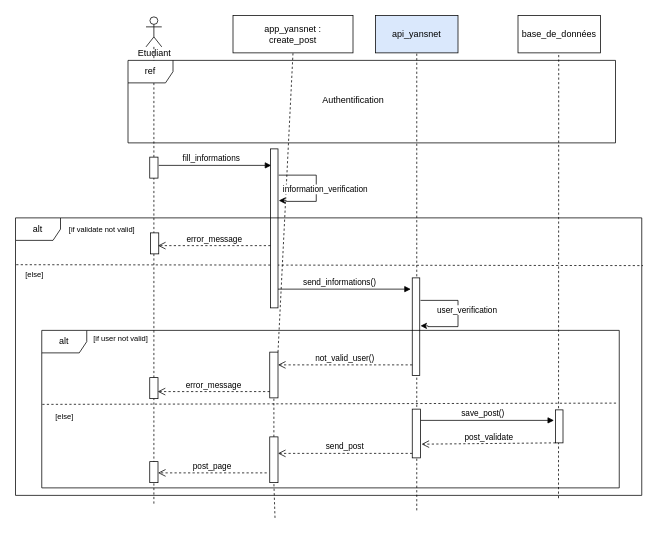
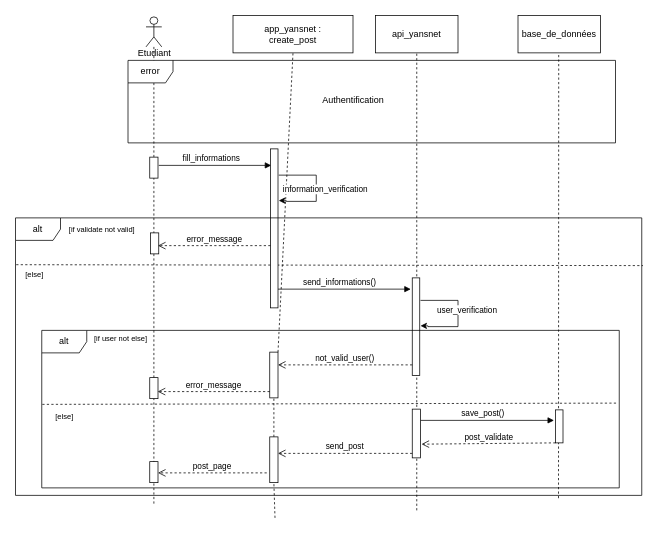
- <mxCell id="4" value="api_yansnet" style="html=1;whiteSpace=wrap;fillColor=#dae8fc;" vertex="1" parent="1"><mxGeometry x="500" y="20" width="110" height="50" as="geometry" /></mxCell>
+ <mxCell id="4" value="api_yansnet" style="html=1;whiteSpace=wrap;" vertex="1" parent="1"><mxGeometry x="500" y="20" width="110" height="50" as="geometry" /></mxCell>
- <mxCell id="21" value="ref" style="shape=umlFrame;whiteSpace=wrap;html=1;pointerEvents=0;fillColor=#FFFFFF;" vertex="1" parent="1"><mxGeometry x="170" y="80" width="650" height="110" as="geometry" /></mxCell>
+ <mxCell id="21" value="error" style="shape=umlFrame;whiteSpace=wrap;html=1;pointerEvents=0;fillColor=#FFFFFF;" vertex="1" parent="1"><mxGeometry x="170" y="80" width="650" height="110" as="geometry" /></mxCell>
- <mxCell id="33" value="&lt;font style=&quot;font-size: 10px;&quot;&gt;[if user not valid]&lt;/font&gt;" style="text;html=1;align=center;verticalAlign=middle;resizable=0;points=[];autosize=1;strokeColor=none;fillColor=none;" vertex="1" parent="1"><mxGeometry x="110" y="435.5" width="100" height="30" as="geometry" /></mxCell>
+ <mxCell id="33" value="&lt;font style=&quot;font-size: 10px;&quot;&gt;[if user not else]&lt;/font&gt;" style="text;html=1;align=center;verticalAlign=middle;resizable=0;points=[];autosize=1;strokeColor=none;fillColor=none;" vertex="1" parent="1"><mxGeometry x="110" y="435.5" width="100" height="30" as="geometry" /></mxCell>
